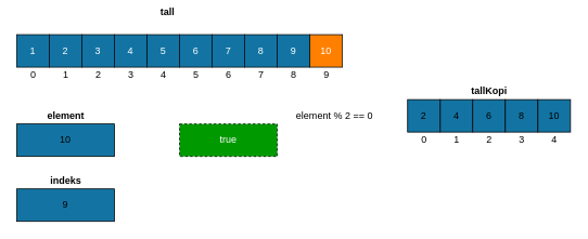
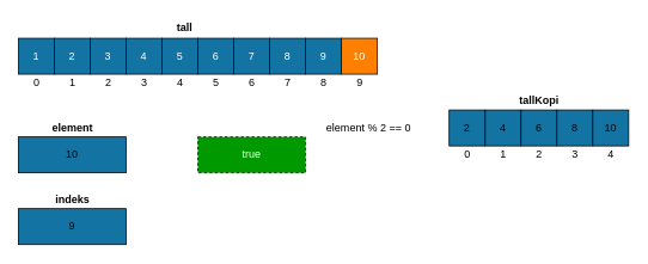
- <mxCell id="12" value="&lt;b&gt;tall&lt;/b&gt;" style="text;html=1;align=center;verticalAlign=middle;resizable=0;points=[];autosize=1;strokeColor=none;fillColor=none;" vertex="1" parent="1"><mxGeometry x="190" y="5" width="30" height="20" as="geometry" /></mxCell>
+ <mxCell id="12" value="&lt;b&gt;tall&lt;/b&gt;" style="text;html=1;align=center;verticalAlign=middle;resizable=0;points=[];autosize=1;strokeColor=none;fillColor=none;" vertex="1" parent="1"><mxGeometry x="190" y="20" width="30" height="20" as="geometry" /></mxCell>
